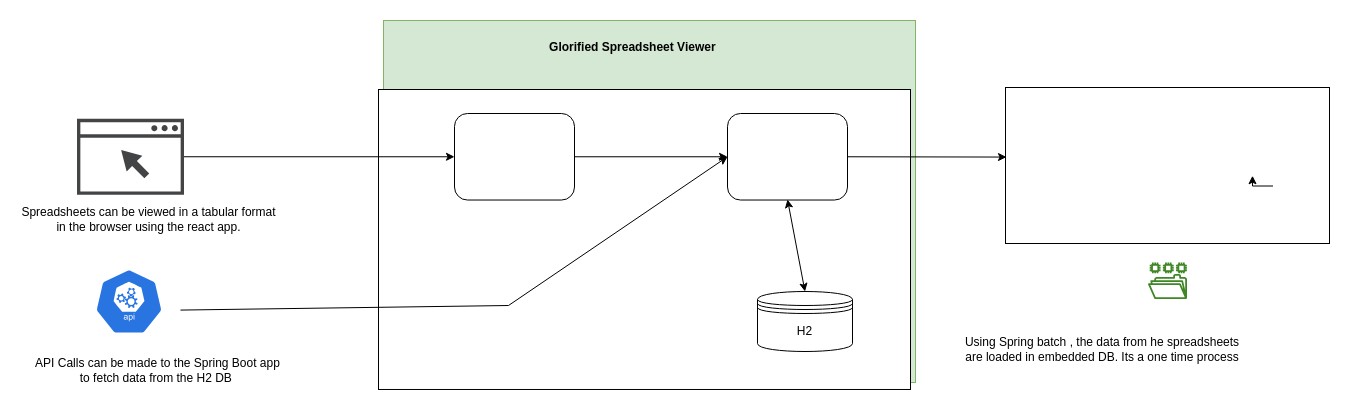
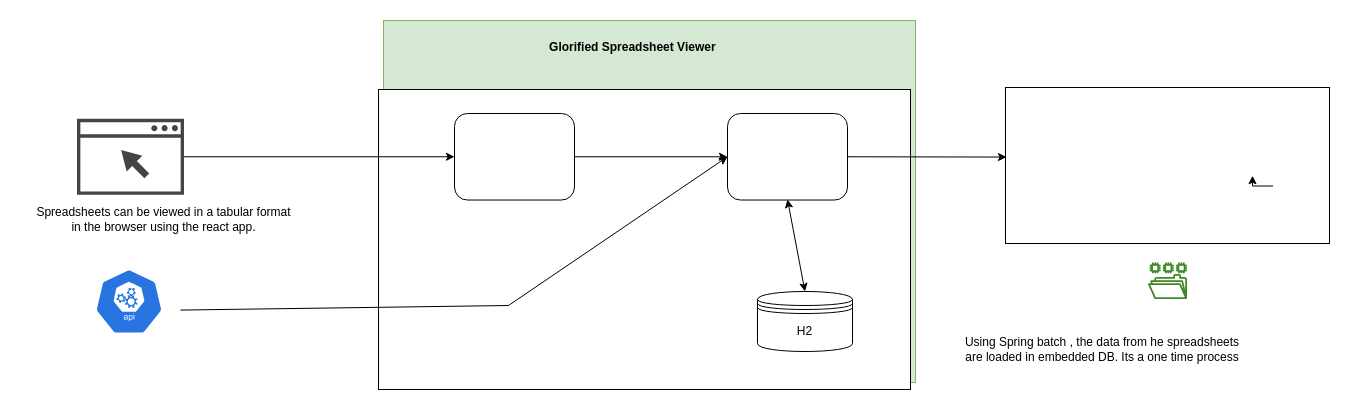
- <mxCell id="25" value="Spreadsheets can be viewed in a tabular format in the browser using the react app." style="text;html=1;strokeColor=none;fillColor=none;align=center;verticalAlign=middle;whiteSpace=wrap;rounded=0;fontFamily=Helvetica;fontSize=12;" vertex="1" parent="1"><mxGeometry x="20" y="204" width="257" height="30" as="geometry" /></mxCell>
+ <mxCell id="25" value="Spreadsheets can be viewed in a tabular format in the browser using the react app." style="text;html=1;strokeColor=none;fillColor=none;align=center;verticalAlign=middle;whiteSpace=wrap;rounded=0;fontFamily=Helvetica;fontSize=12;" vertex="1" parent="1"><mxGeometry x="35" y="204" width="257" height="30" as="geometry" /></mxCell>
- <mxCell id="24" value="API Calls can be made to the Spring Boot app to fetch data from the H2 DB&amp;nbsp;" style="text;html=1;strokeColor=none;fillColor=none;align=center;verticalAlign=middle;whiteSpace=wrap;rounded=0;fontFamily=Helvetica;fontSize=12;" vertex="1" parent="1"><mxGeometry x="29" y="355" width="257" height="30" as="geometry" /></mxCell>
